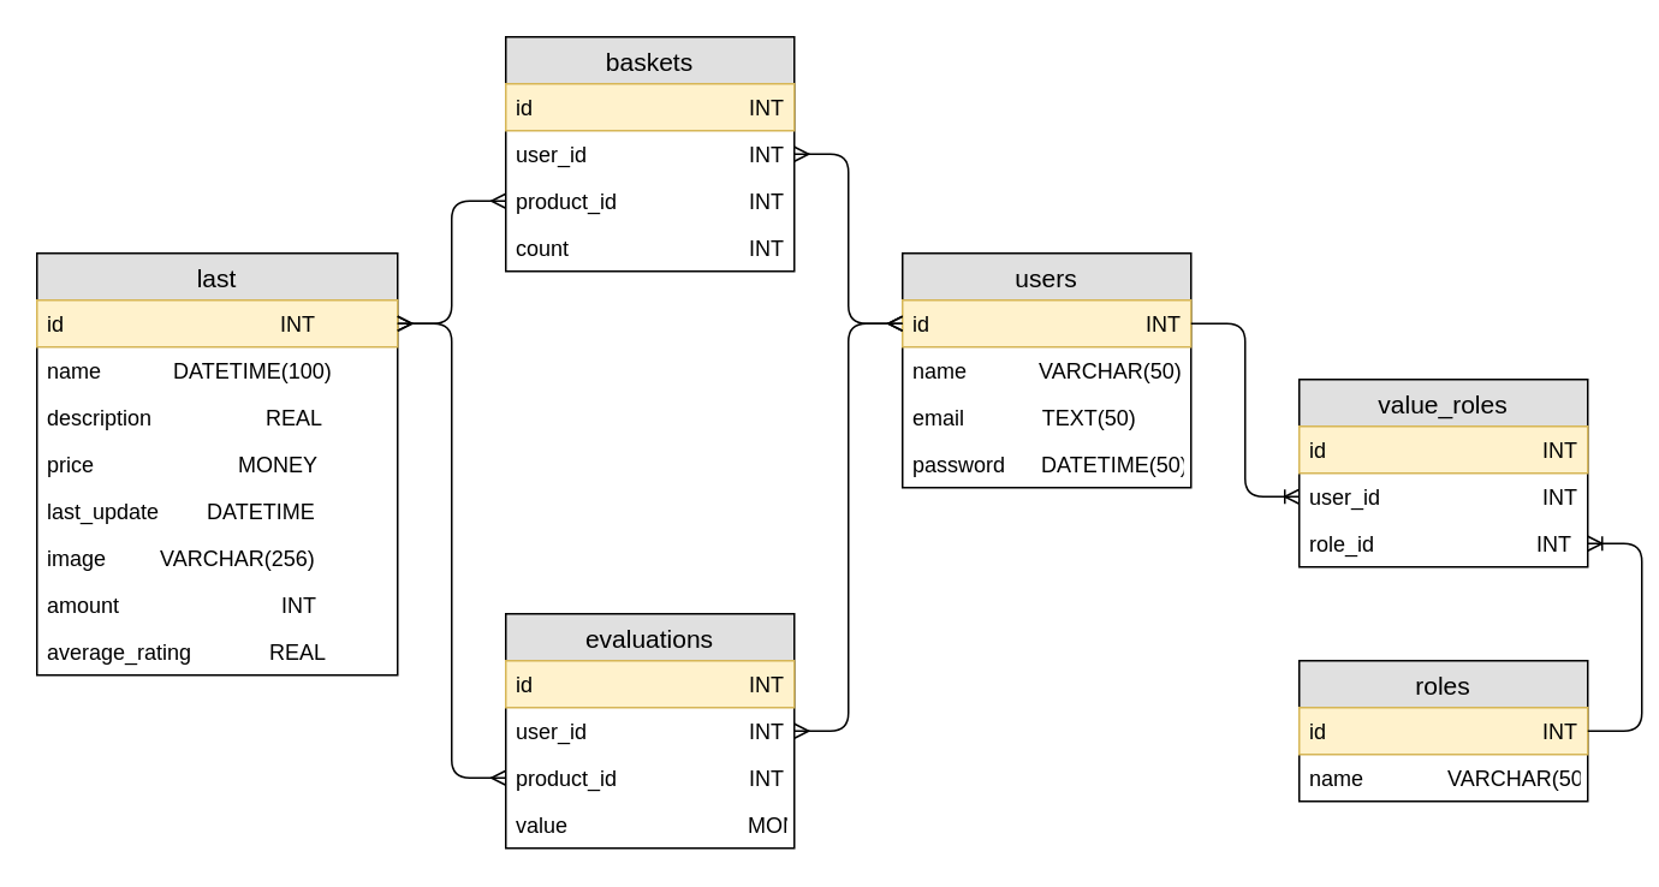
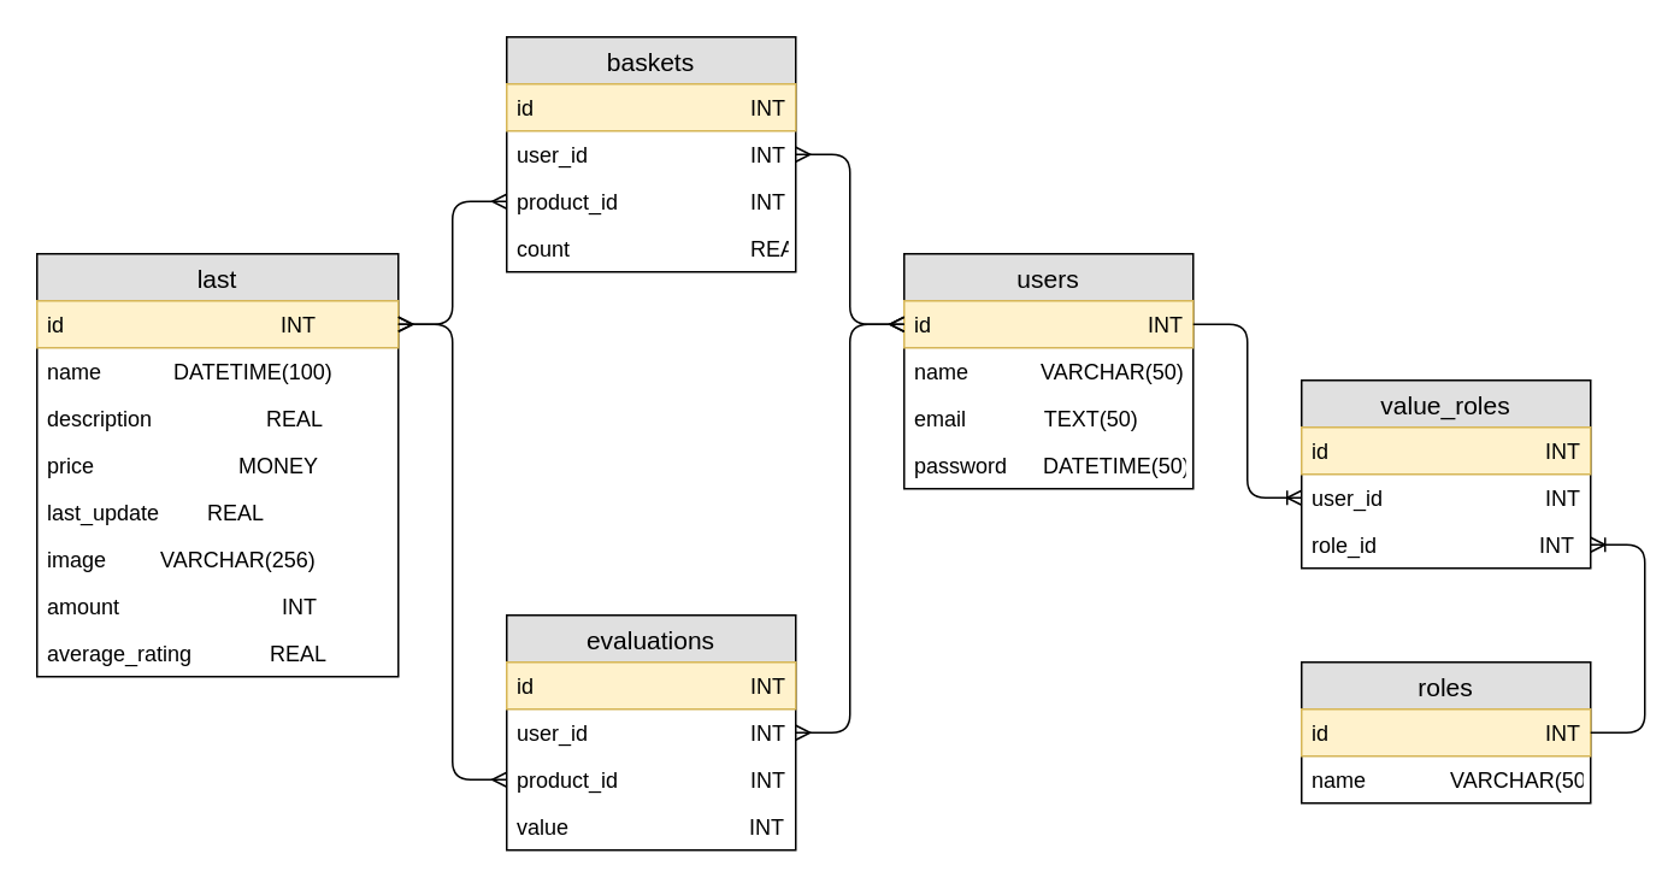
- <mxCell id="20" value="count                              INT" style="text;strokeColor=none;fillColor=none;spacingLeft=4;spacingRight=4;overflow=hidden;rotatable=0;points=[[0,0.5],[1,0.5]];portConstraint=eastwest;fontSize=12;" parent="16" vertex="1"><mxGeometry y="104" width="160" height="26" as="geometry" /></mxCell>
+ <mxCell id="20" value="count                              REAL" style="text;strokeColor=none;fillColor=none;spacingLeft=4;spacingRight=4;overflow=hidden;rotatable=0;points=[[0,0.5],[1,0.5]];portConstraint=eastwest;fontSize=12;" parent="16" vertex="1"><mxGeometry y="104" width="160" height="26" as="geometry" /></mxCell>
- <mxCell id="7" value="last_update        DATETIME" style="text;strokeColor=none;fillColor=none;spacingLeft=4;spacingRight=4;overflow=hidden;rotatable=0;points=[[0,0.5],[1,0.5]];portConstraint=eastwest;fontSize=12;" parent="2" vertex="1"><mxGeometry y="130" width="200" height="26" as="geometry" /></mxCell>
+ <mxCell id="7" value="last_update        REAL" style="text;strokeColor=none;fillColor=none;spacingLeft=4;spacingRight=4;overflow=hidden;rotatable=0;points=[[0,0.5],[1,0.5]];portConstraint=eastwest;fontSize=12;" parent="2" vertex="1"><mxGeometry y="130" width="200" height="26" as="geometry" /></mxCell>
- <mxCell id="29" value="value                              MONEY" style="text;spacingLeft=4;spacingRight=4;overflow=hidden;rotatable=0;points=[[0,0.5],[1,0.5]];portConstraint=eastwest;fontSize=12;" vertex="1" parent="25"><mxGeometry y="104" width="160" height="26" as="geometry" /></mxCell>
+ <mxCell id="29" value="value                              INT" style="text;spacingLeft=4;spacingRight=4;overflow=hidden;rotatable=0;points=[[0,0.5],[1,0.5]];portConstraint=eastwest;fontSize=12;" vertex="1" parent="25"><mxGeometry y="104" width="160" height="26" as="geometry" /></mxCell>
